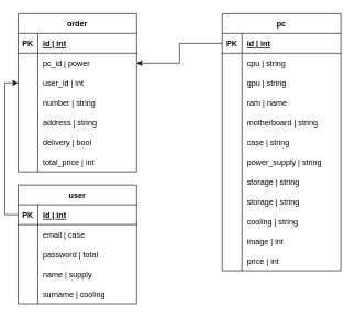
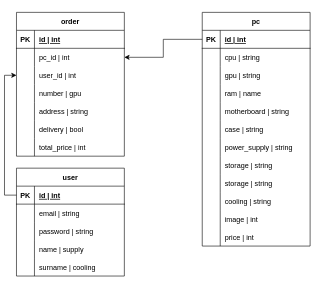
- <mxCell id="8" value="pc_id | power" style="shape=partialRectangle;connectable=0;fillColor=none;top=0;left=0;bottom=0;right=0;align=left;spacingLeft=6;overflow=hidden;" vertex="1" parent="6"><mxGeometry x="30" width="150" height="30" as="geometry"><mxRectangle width="150" height="30" as="alternateBounds" /></mxGeometry></mxCell>
+ <mxCell id="8" value="pc_id | int" style="shape=partialRectangle;connectable=0;fillColor=none;top=0;left=0;bottom=0;right=0;align=left;spacingLeft=6;overflow=hidden;" vertex="1" parent="6"><mxGeometry x="30" width="150" height="30" as="geometry"><mxRectangle width="150" height="30" as="alternateBounds" /></mxGeometry></mxCell>
- <mxCell id="14" value="number | string" style="shape=partialRectangle;connectable=0;fillColor=none;top=0;left=0;bottom=0;right=0;align=left;spacingLeft=6;overflow=hidden;" vertex="1" parent="12"><mxGeometry x="30" width="150" height="30" as="geometry"><mxRectangle width="150" height="30" as="alternateBounds" /></mxGeometry></mxCell>
+ <mxCell id="14" value="number | gpu" style="shape=partialRectangle;connectable=0;fillColor=none;top=0;left=0;bottom=0;right=0;align=left;spacingLeft=6;overflow=hidden;" vertex="1" parent="12"><mxGeometry x="30" width="150" height="30" as="geometry"><mxRectangle width="150" height="30" as="alternateBounds" /></mxGeometry></mxCell>
- <mxCell id="68" value="email | case" style="shape=partialRectangle;connectable=0;fillColor=none;top=0;left=0;bottom=0;right=0;align=left;spacingLeft=6;overflow=hidden;" vertex="1" parent="66"><mxGeometry x="30" width="150" height="30" as="geometry"><mxRectangle width="150" height="30" as="alternateBounds" /></mxGeometry></mxCell>
+ <mxCell id="68" value="email | string" style="shape=partialRectangle;connectable=0;fillColor=none;top=0;left=0;bottom=0;right=0;align=left;spacingLeft=6;overflow=hidden;" vertex="1" parent="66"><mxGeometry x="30" width="150" height="30" as="geometry"><mxRectangle width="150" height="30" as="alternateBounds" /></mxGeometry></mxCell>
- <mxCell id="71" value="password | total" style="shape=partialRectangle;connectable=0;fillColor=none;top=0;left=0;bottom=0;right=0;align=left;spacingLeft=6;overflow=hidden;" vertex="1" parent="69"><mxGeometry x="30" width="150" height="30" as="geometry"><mxRectangle width="150" height="30" as="alternateBounds" /></mxGeometry></mxCell>
+ <mxCell id="71" value="password | string" style="shape=partialRectangle;connectable=0;fillColor=none;top=0;left=0;bottom=0;right=0;align=left;spacingLeft=6;overflow=hidden;" vertex="1" parent="69"><mxGeometry x="30" width="150" height="30" as="geometry"><mxRectangle width="150" height="30" as="alternateBounds" /></mxGeometry></mxCell>
